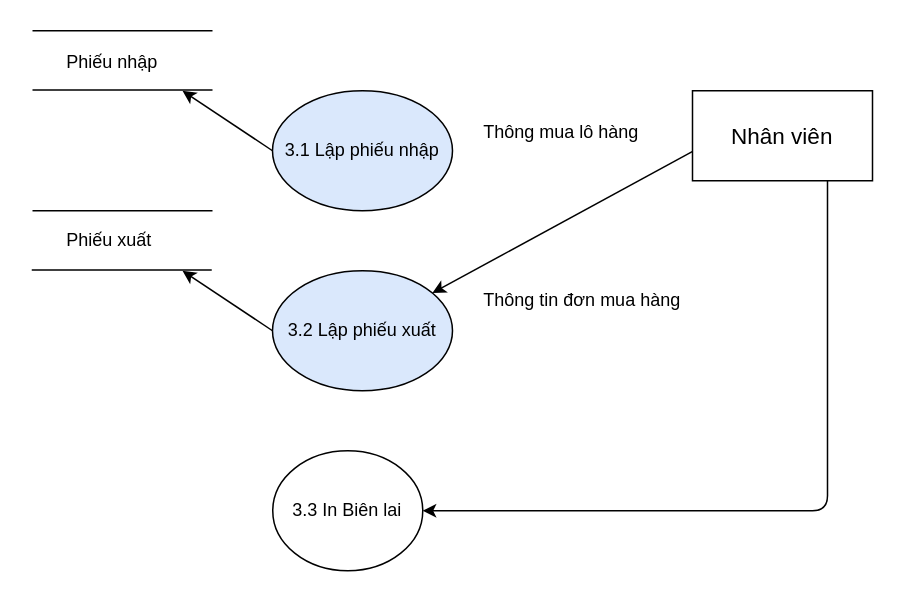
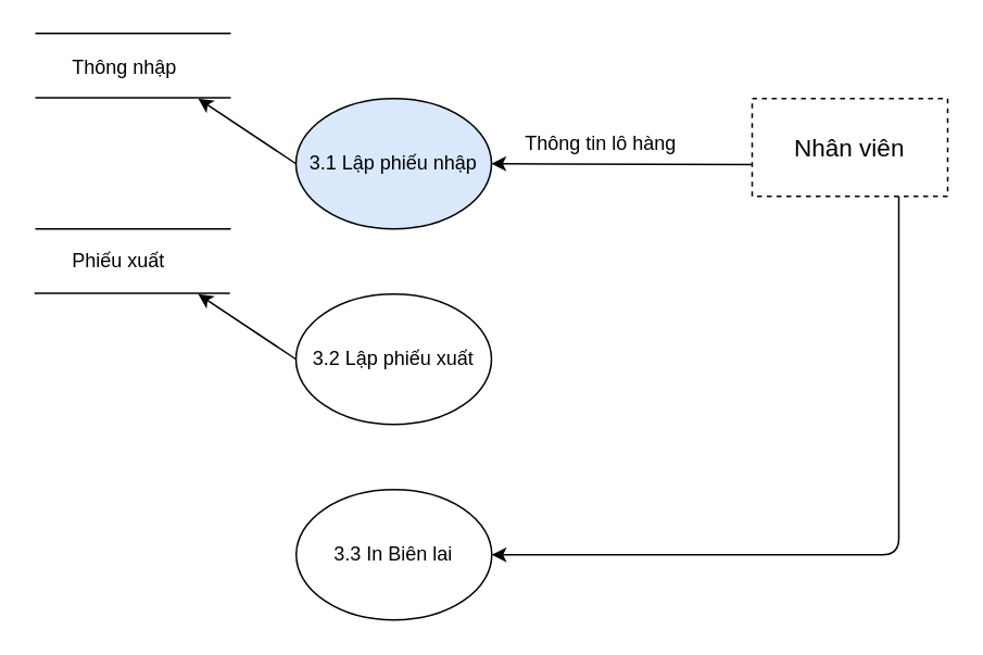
- <mxCell id="9" value="Phiếu nhập" style="text;html=1;resizable=0;points=[];autosize=1;align=left;verticalAlign=top;spacingTop=-4;" parent="1" vertex="1"><mxGeometry x="42" y="31" width="80" height="20" as="geometry" /></mxCell>
+ <mxCell id="9" value="Thông nhập" style="text;html=1;resizable=0;points=[];autosize=1;align=left;verticalAlign=top;spacingTop=-4;" parent="1" vertex="1"><mxGeometry x="42" y="31" width="80" height="20" as="geometry" /></mxCell>
- <mxCell id="15" value="Thông mua lô hàng" style="text;html=1;resizable=0;points=[];autosize=1;align=left;verticalAlign=top;spacingTop=-4;" parent="1" vertex="1"><mxGeometry x="320" y="78" width="110" height="20" as="geometry" /></mxCell>
+ <mxCell id="15" value="Thông tin lô hàng" style="text;html=1;resizable=0;points=[];autosize=1;align=left;verticalAlign=top;spacingTop=-4;" parent="1" vertex="1"><mxGeometry x="320" y="78" width="110" height="20" as="geometry" /></mxCell>
- <mxCell id="2" value="Nhân viên" style="rounded=0;whiteSpace=wrap;html=1;fontSize=15;" parent="1" vertex="1"><mxGeometry x="461" y="60" width="120" height="60" as="geometry" /></mxCell>
+ <mxCell id="2" value="Nhân viên" style="rounded=0;whiteSpace=wrap;html=1;fontSize=15;dashed=1;" parent="1" vertex="1"><mxGeometry x="461" y="60" width="120" height="60" as="geometry" /></mxCell>
- <mxCell id="6" value="" style="endArrow=classic;html=1;exitX=0.001;exitY=0.674;exitDx=0;exitDy=0;exitPerimeter=0;" parent="1" source="2" target="4" edge="1"><mxGeometry width="50" height="50" relative="1" as="geometry"><mxPoint x="451" y="100" as="sourcePoint" /><mxPoint x="411" y="70" as="targetPoint" /></mxGeometry></mxCell>
+ <mxCell id="6" value="" style="endArrow=classic;html=1;entryX=1;entryY=0.5;entryDx=0;entryDy=0;exitX=0.001;exitY=0.674;exitDx=0;exitDy=0;exitPerimeter=0;" parent="1" source="2" target="3" edge="1"><mxGeometry width="50" height="50" relative="1" as="geometry"><mxPoint x="451" y="100" as="sourcePoint" /><mxPoint x="411" y="70" as="targetPoint" /></mxGeometry></mxCell>
- <mxCell id="17" value="Thông tin đơn mua hàng" style="text;html=1;resizable=0;points=[];autosize=1;align=left;verticalAlign=top;spacingTop=-4;" parent="1" vertex="1"><mxGeometry x="320" y="190" width="150" height="20" as="geometry" /></mxCell>
- <mxCell id="4" value="3.2 Lập phiếu xuất" style="ellipse;whiteSpace=wrap;html=1;fillColor=#dae8fc;" parent="1" vertex="1"><mxGeometry x="181" y="180" width="120" height="80" as="geometry" /></mxCell>
+ <mxCell id="4" value="3.2 Lập phiếu xuất" style="ellipse;whiteSpace=wrap;html=1;" parent="1" vertex="1"><mxGeometry x="181" y="180" width="120" height="80" as="geometry" /></mxCell>
- <mxCell id="5" value="3.3 In Biên lai" style="ellipse;whiteSpace=wrap;html=1;" parent="1" vertex="1"><mxGeometry x="181.167" y="300" width="100" height="80" as="geometry" /></mxCell>
+ <mxCell id="5" value="3.3 In Biên lai" style="ellipse;whiteSpace=wrap;html=1;" parent="1" vertex="1"><mxGeometry x="181.167" y="300" width="120" height="80" as="geometry" /></mxCell>
